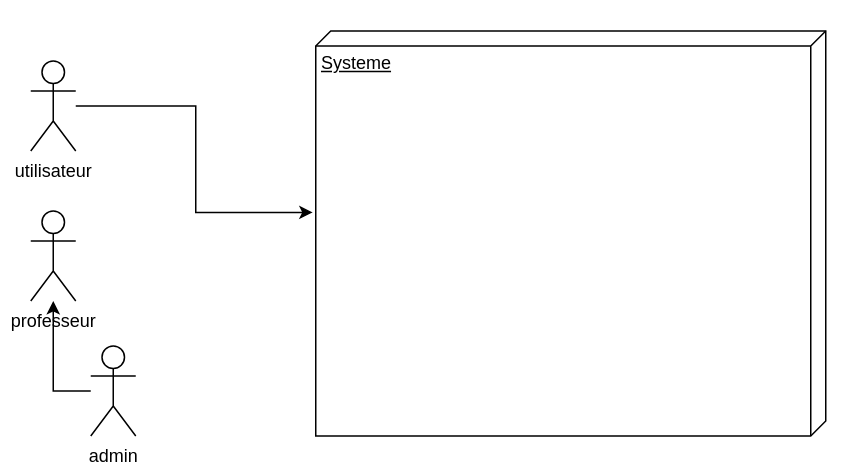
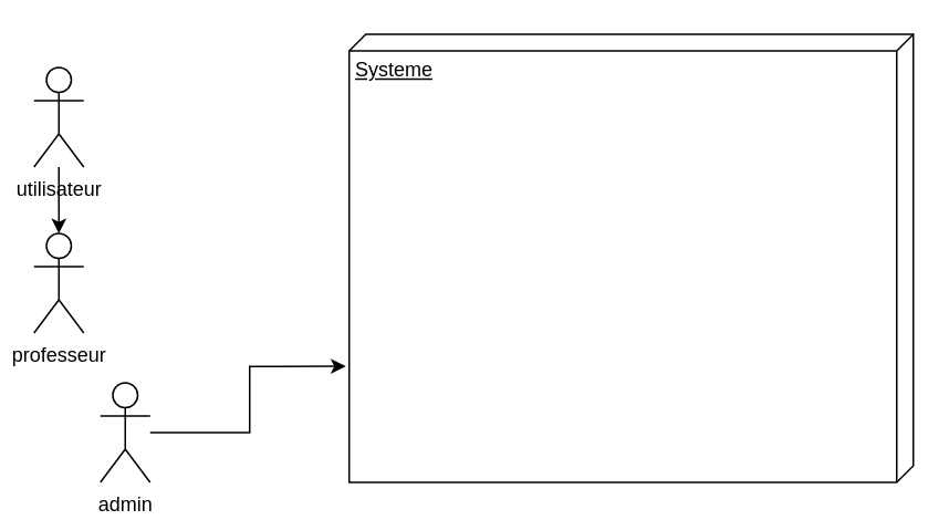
- <mxCell id="3" style="edgeStyle=orthogonalEdgeStyle;rounded=0;orthogonalLoop=1;jettySize=auto;html=1;entryX=0.448;entryY=1.006;entryDx=0;entryDy=0;entryPerimeter=0;" parent="1" source="4" target="2" edge="1"><mxGeometry relative="1" as="geometry" /></mxCell>
+ <mxCell id="3" style="edgeStyle=orthogonalEdgeStyle;rounded=0;orthogonalLoop=1;jettySize=auto;html=1;" parent="1" source="4" target="7" edge="1"><mxGeometry relative="1" as="geometry" /></mxCell>
- <mxCell id="5" style="edgeStyle=orthogonalEdgeStyle;rounded=0;orthogonalLoop=1;jettySize=auto;html=1;" parent="1" source="6" target="7" edge="1"><mxGeometry relative="1" as="geometry" /></mxCell>
+ <mxCell id="5" style="edgeStyle=orthogonalEdgeStyle;rounded=0;orthogonalLoop=1;jettySize=auto;html=1;entryX=0.741;entryY=1.006;entryDx=0;entryDy=0;entryPerimeter=0;" parent="1" source="6" target="2" edge="1"><mxGeometry relative="1" as="geometry" /></mxCell>
